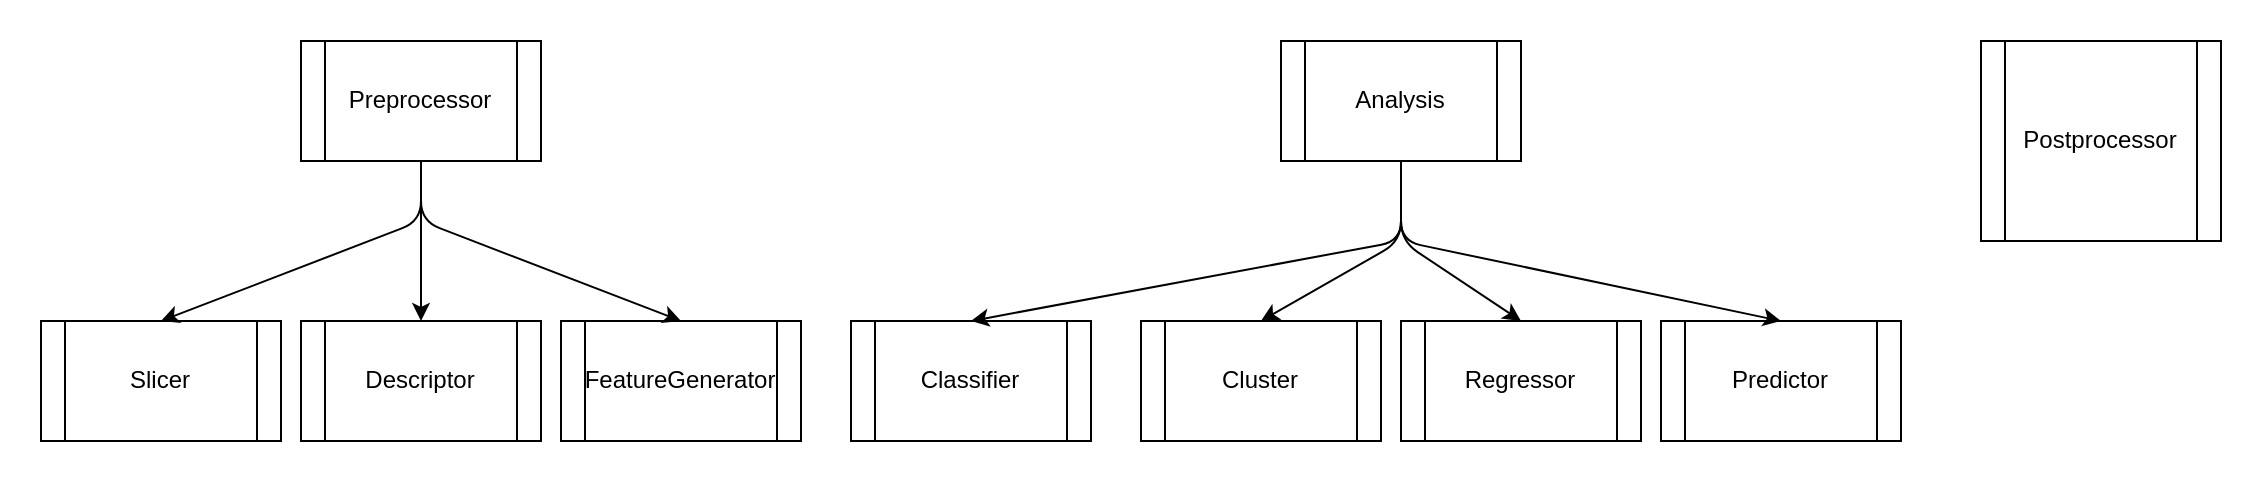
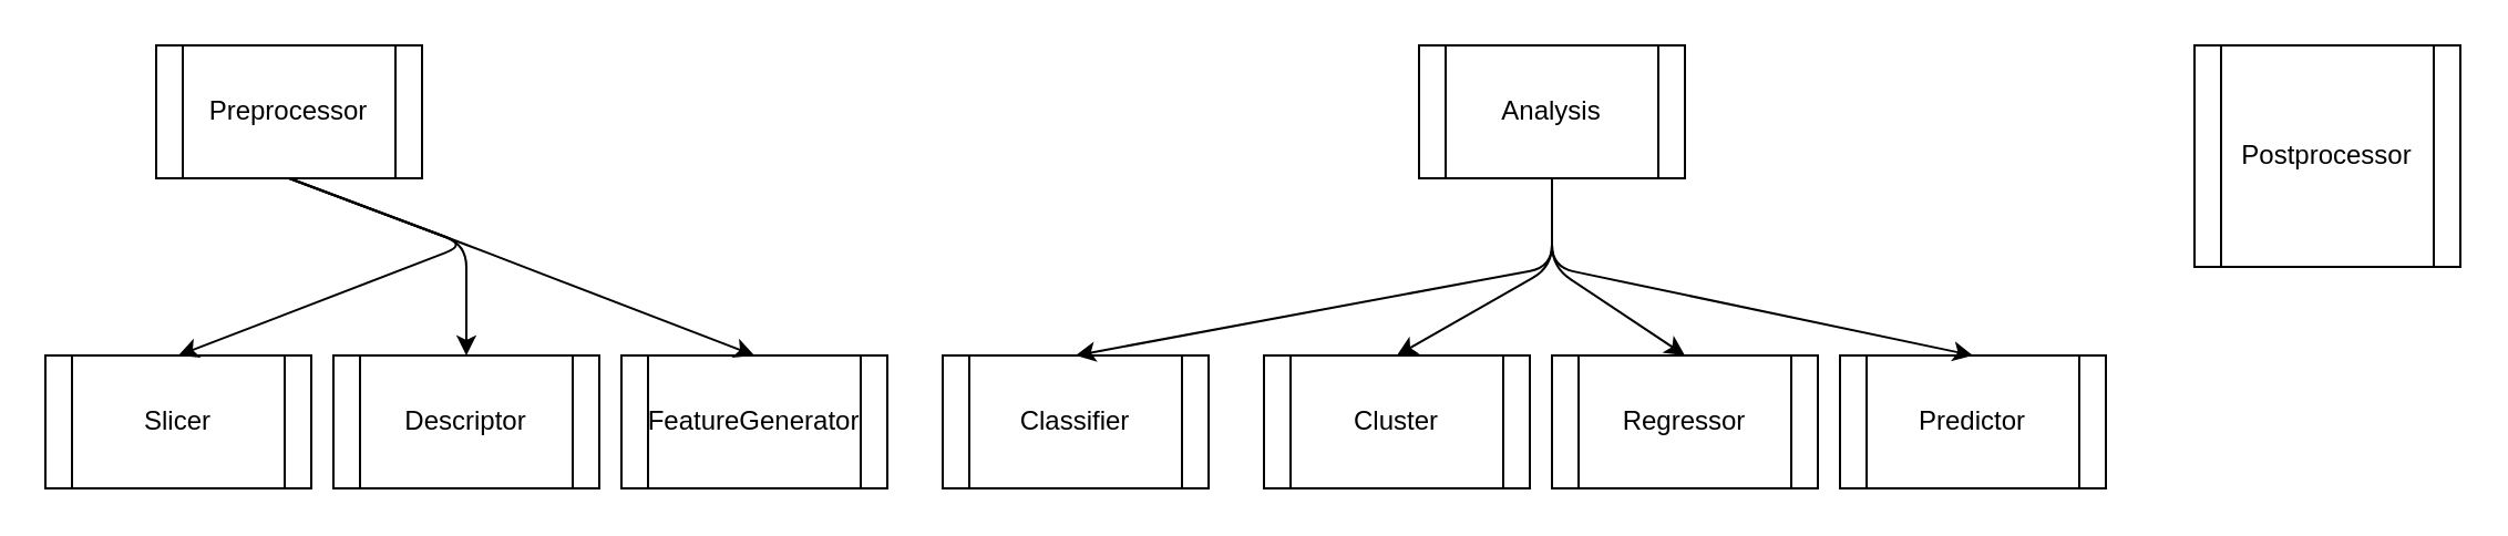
- <mxCell id="2" value="Preprocessor" style="shape=process;whiteSpace=wrap;html=1;backgroundOutline=1;" vertex="1" parent="1"><mxGeometry x="150" y="20" width="120" height="60" as="geometry" /></mxCell>
+ <mxCell id="2" value="Preprocessor" style="shape=process;whiteSpace=wrap;html=1;backgroundOutline=1;" vertex="1" parent="1"><mxGeometry x="70" y="20" width="120" height="60" as="geometry" /></mxCell>
